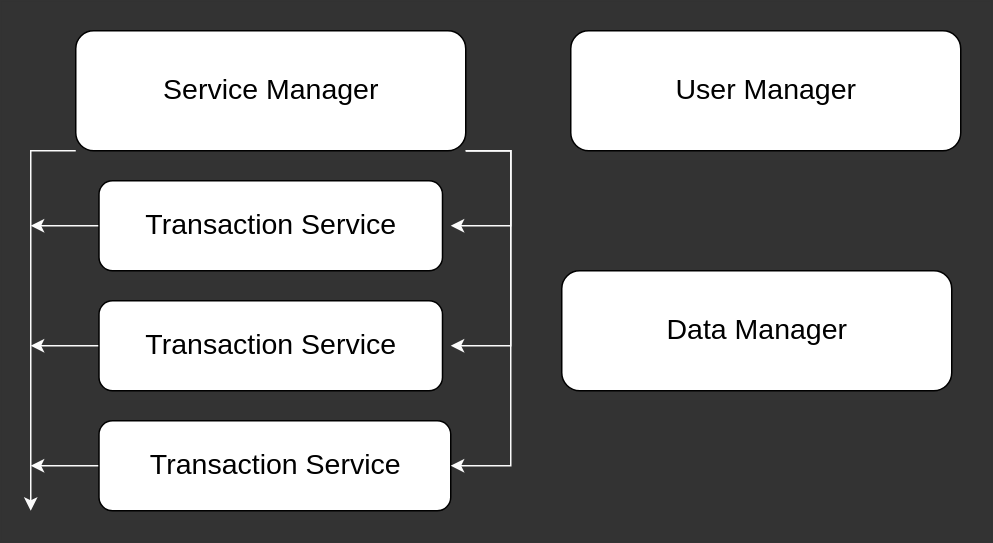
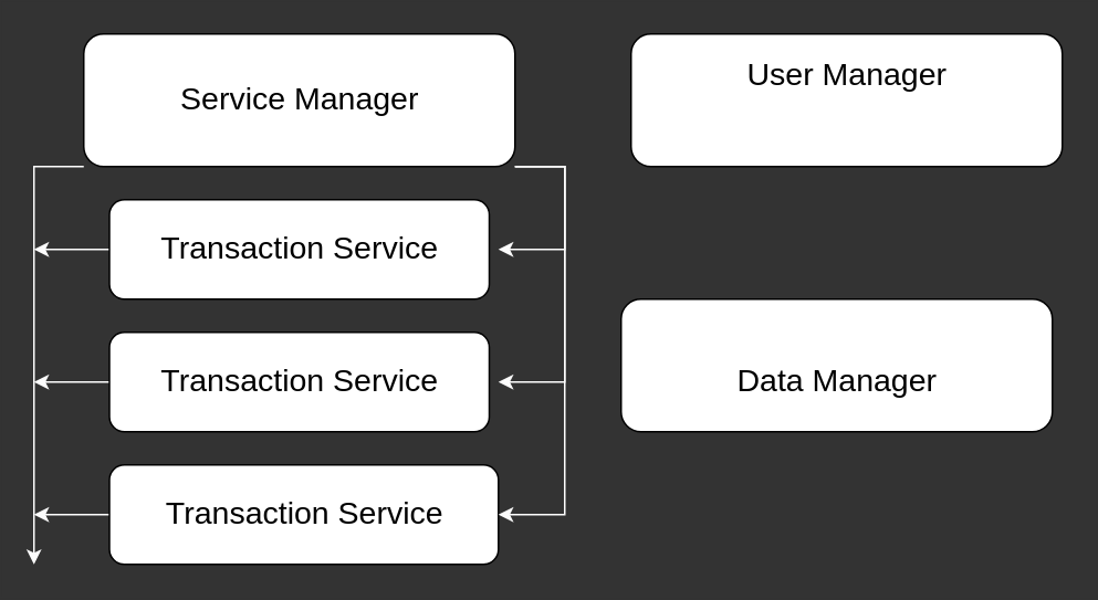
- <mxCell id="7" value="User Manager" style="text;html=1;strokeColor=none;fillColor=none;align=center;verticalAlign=middle;whiteSpace=wrap;rounded=0;fontSize=19;" vertex="1" parent="5"><mxGeometry x="52.5" y="20" width="155" height="40" as="geometry" /></mxCell>
+ <mxCell id="7" value="User Manager" style="text;html=1;strokeColor=none;fillColor=none;align=center;verticalAlign=middle;whiteSpace=wrap;rounded=0;fontSize=19;" vertex="1" parent="5"><mxGeometry x="52.5" y="5" width="155" height="40" as="geometry" /></mxCell>
- <mxCell id="4" value="Data Manager" style="text;html=1;strokeColor=none;fillColor=none;align=center;verticalAlign=middle;whiteSpace=wrap;rounded=0;fontSize=19;" vertex="1" parent="2"><mxGeometry x="52.5" y="20" width="155" height="40" as="geometry" /></mxCell>
+ <mxCell id="4" value="Data Manager" style="text;html=1;strokeColor=none;fillColor=none;align=center;verticalAlign=middle;whiteSpace=wrap;rounded=0;fontSize=19;" vertex="1" parent="2"><mxGeometry x="52.5" y="30" width="155" height="40" as="geometry" /></mxCell>
